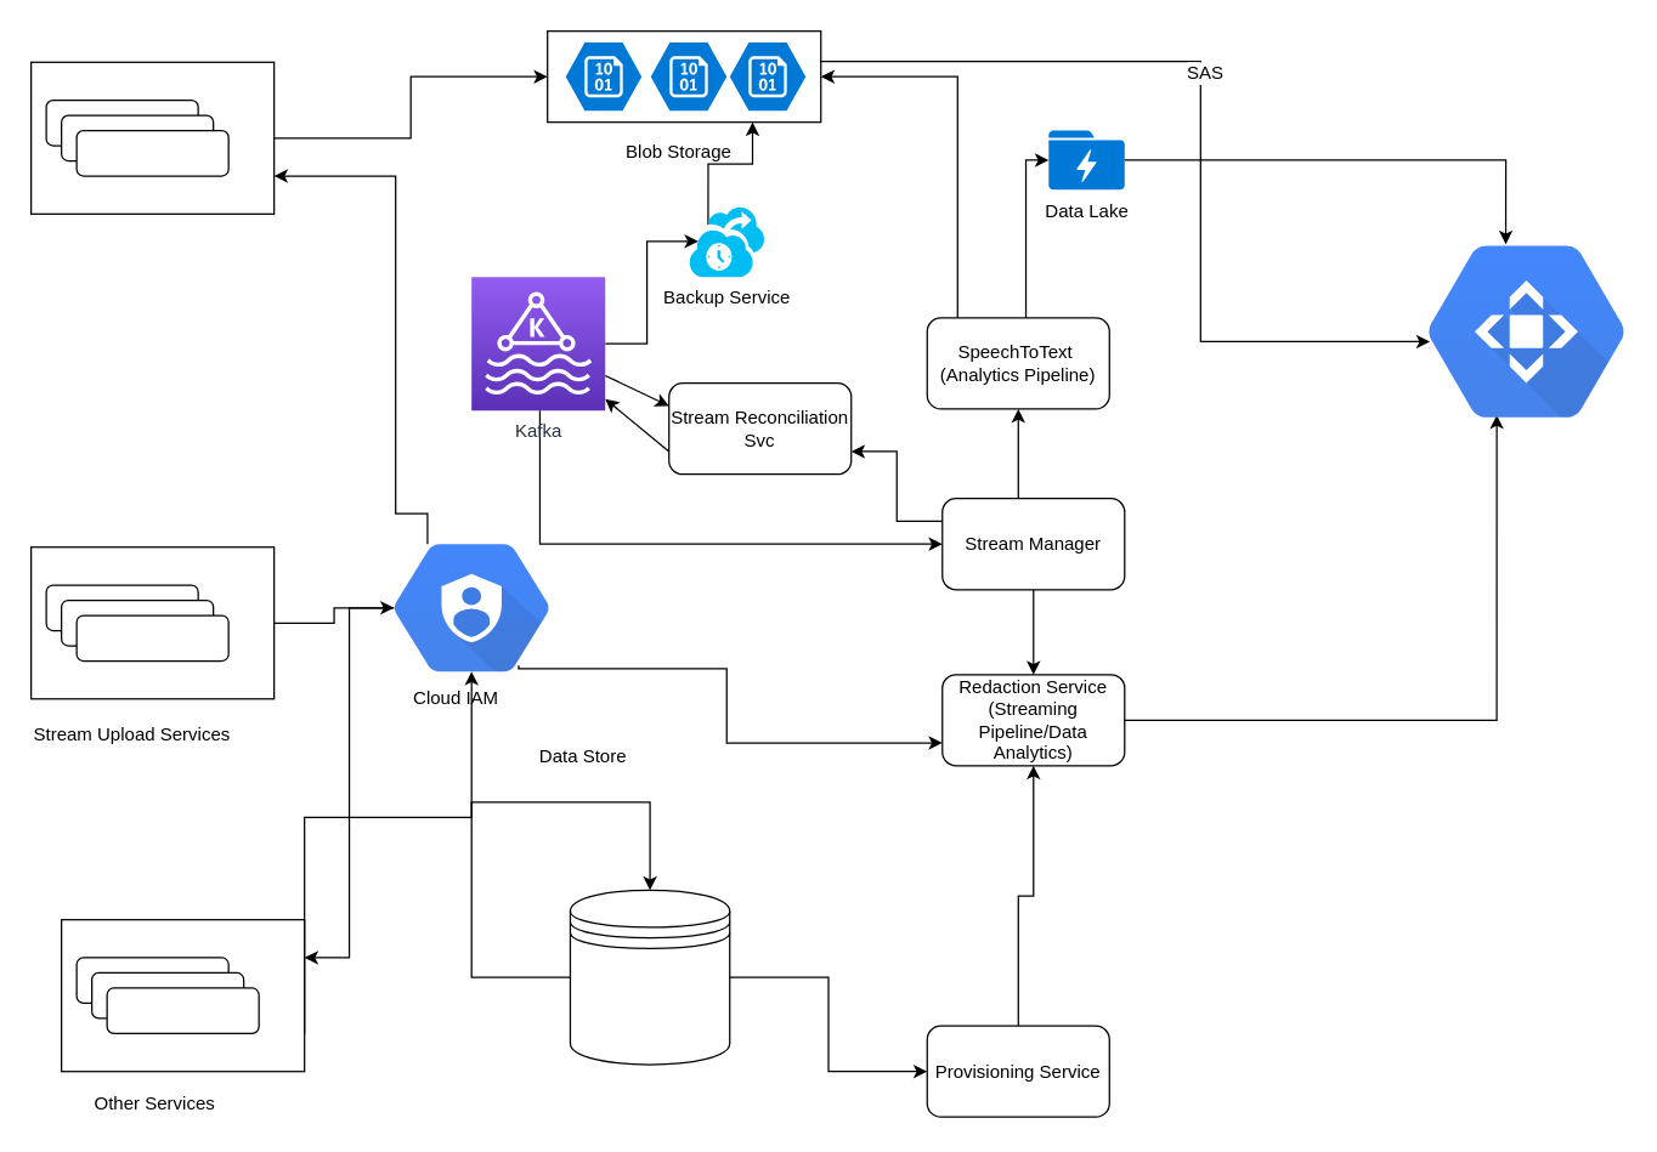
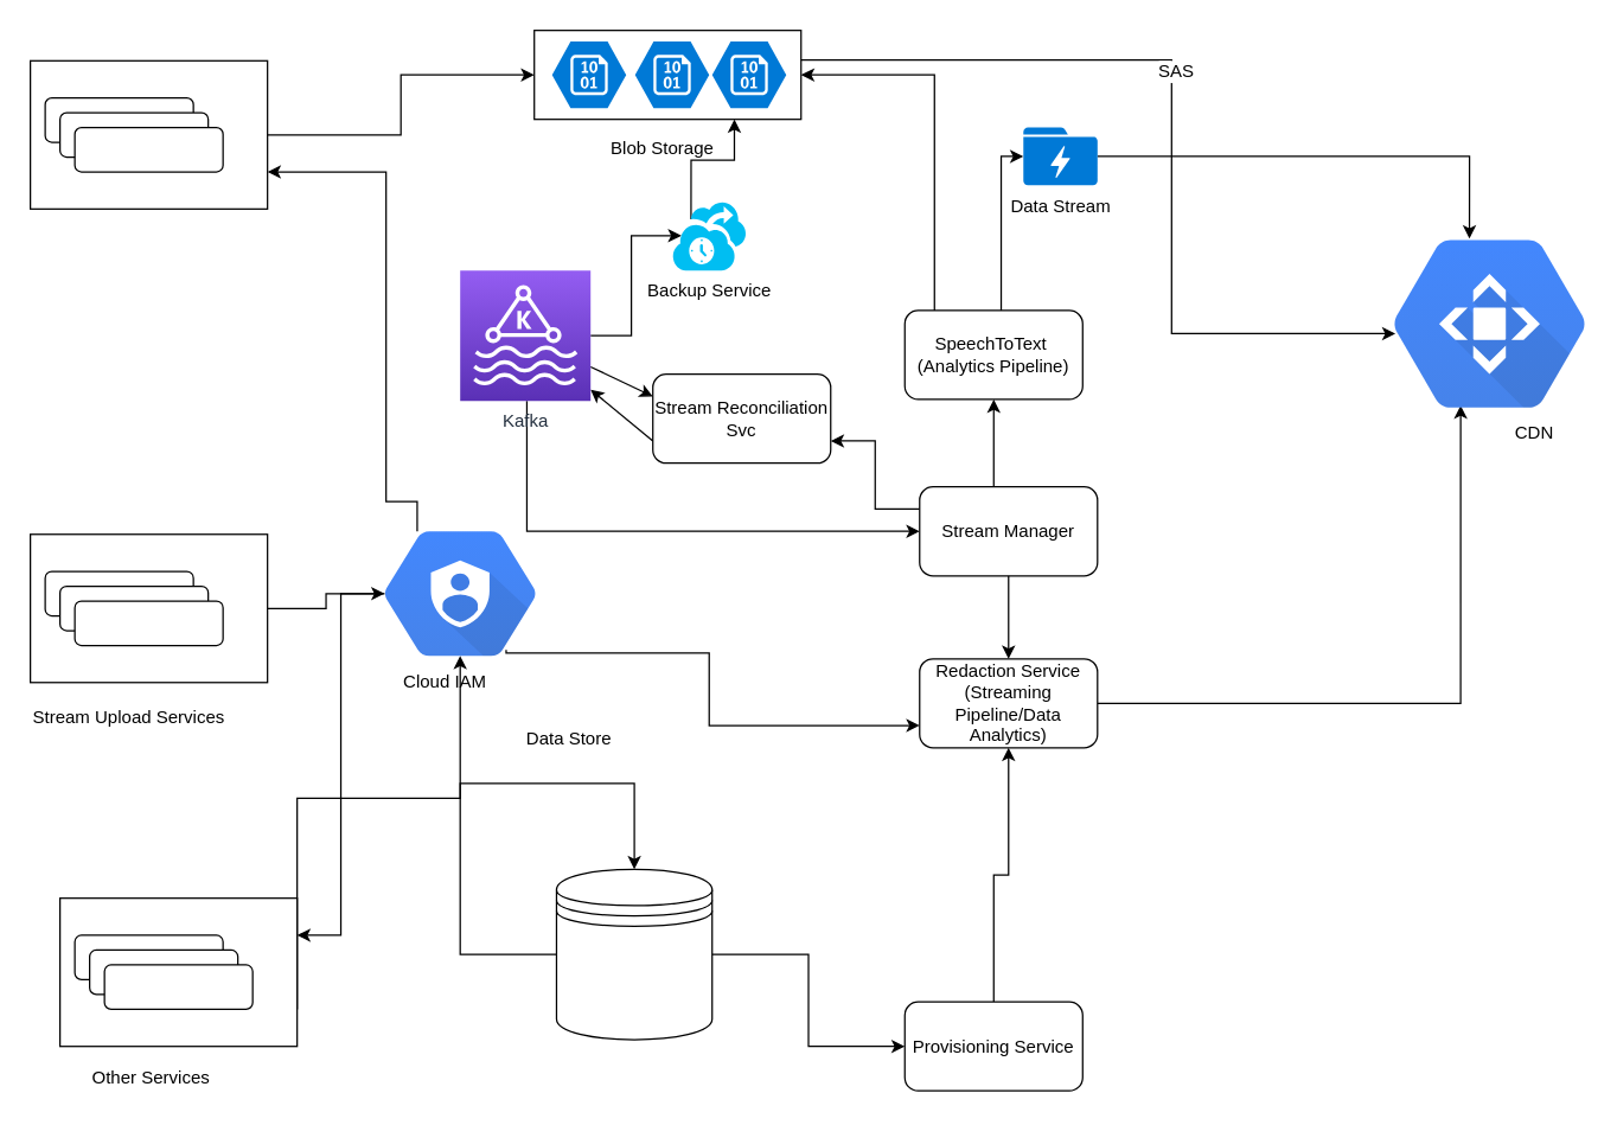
- <mxCell id="25" value="Data Lake" style="shadow=0;dashed=0;html=1;strokeColor=none;labelPosition=center;verticalLabelPosition=bottom;verticalAlign=top;align=center;shape=mxgraph.mscae.cloud.data_lake_store;fillColor=#0079D6;" parent="1" vertex="1"><mxGeometry x="690" y="85.5" width="50" height="39" as="geometry" /></mxCell>
+ <mxCell id="25" value="Data Stream" style="shadow=0;dashed=0;html=1;strokeColor=none;labelPosition=center;verticalLabelPosition=bottom;verticalAlign=top;align=center;shape=mxgraph.mscae.cloud.data_lake_store;fillColor=#0079D6;" parent="1" vertex="1"><mxGeometry x="690" y="85.5" width="50" height="39" as="geometry" /></mxCell>
+ <mxCell id="27" value="CDN" style="text;html=1;resizable=0;points=[];autosize=1;align=left;verticalAlign=top;spacingTop=-4;" parent="1" vertex="1"><mxGeometry x="1020" y="282" width="40" height="20" as="geometry" /></mxCell>
